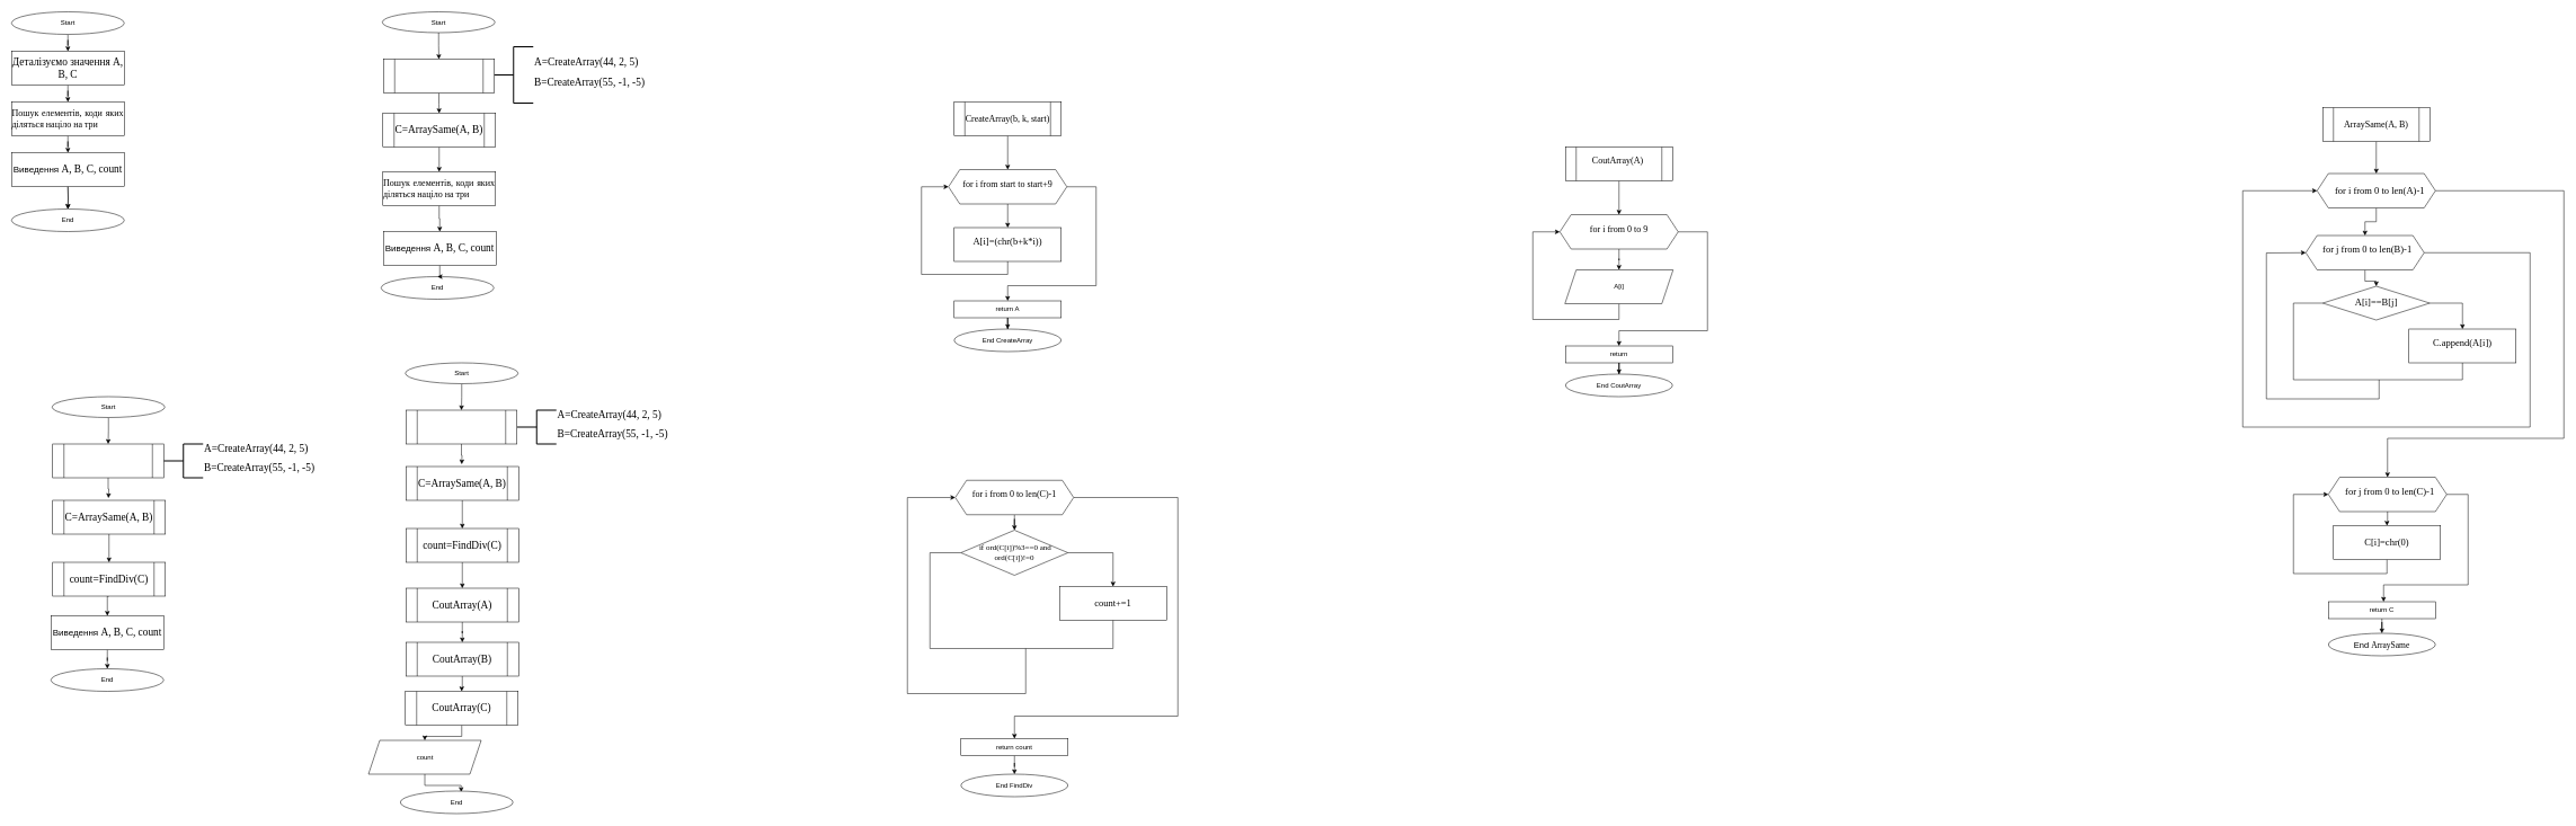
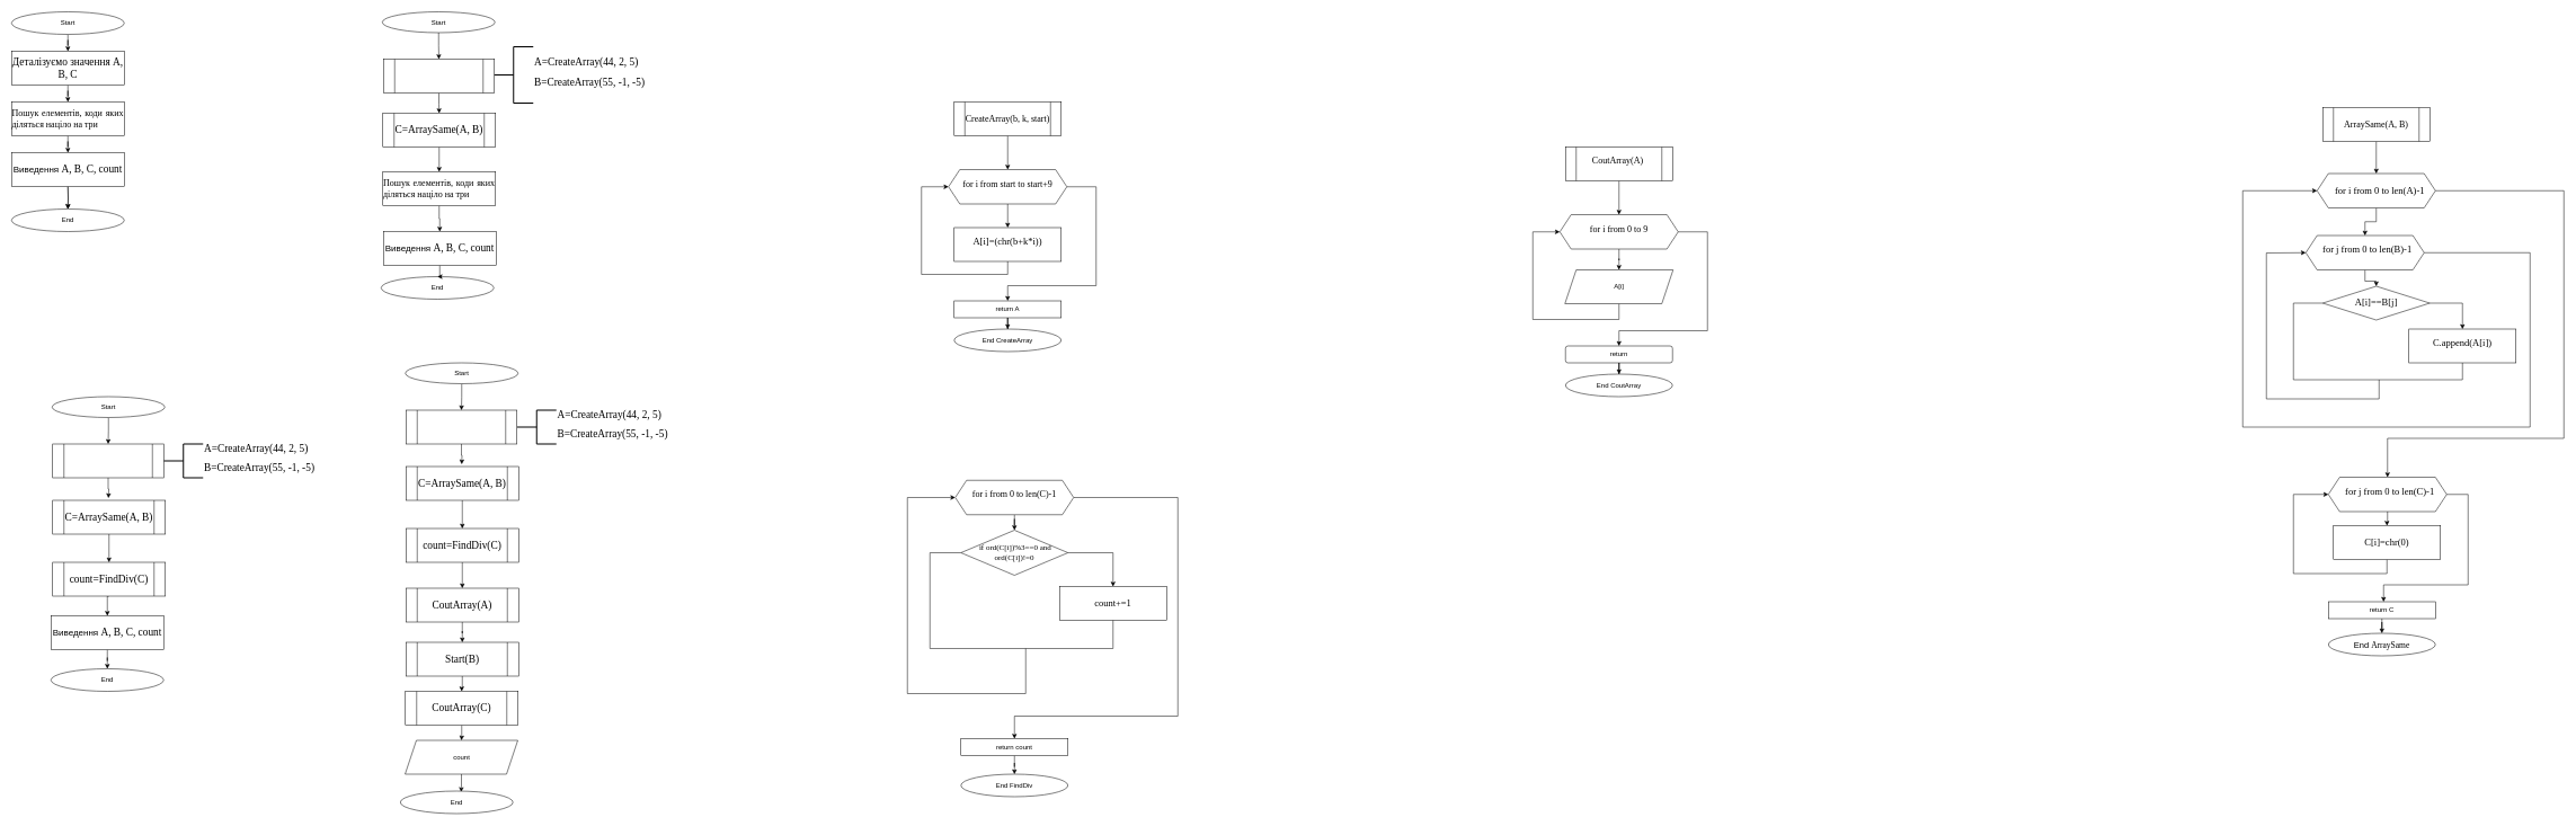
- <mxCell id="79" value="return" style="whiteSpace=wrap;html=1;" parent="1" vertex="1"><mxGeometry x="2778" y="613" width="190" height="30" as="geometry" /></mxCell>
+ <mxCell id="79" value="return" style="whiteSpace=wrap;html=1;rounded=1;" parent="1" vertex="1"><mxGeometry x="2778" y="613" width="190" height="30" as="geometry" /></mxCell>
- <mxCell id="104" value="&lt;span style=&quot;font-family: &amp;#34;times new roman&amp;#34; ; font-size: 18.667px&quot;&gt;CoutArray(B)&lt;/span&gt;" style="shape=process;whiteSpace=wrap;html=1;backgroundOutline=1;fontSize=16;" parent="1" vertex="1"><mxGeometry x="720" y="1139" width="200" height="60" as="geometry" /></mxCell>
+ <mxCell id="104" value="&lt;span style=&quot;font-family: &amp;#34;times new roman&amp;#34; ; font-size: 18.667px&quot;&gt;Start(B)&lt;/span&gt;" style="shape=process;whiteSpace=wrap;html=1;backgroundOutline=1;fontSize=16;" parent="1" vertex="1"><mxGeometry x="720" y="1139" width="200" height="60" as="geometry" /></mxCell>
- <mxCell id="90" value="count" style="shape=parallelogram;perimeter=parallelogramPerimeter;whiteSpace=wrap;html=1;fixedSize=1;" parent="1" vertex="1"><mxGeometry x="653.5" y="1313" width="200" height="60" as="geometry" /></mxCell>
+ <mxCell id="90" value="count" style="shape=parallelogram;perimeter=parallelogramPerimeter;whiteSpace=wrap;html=1;fixedSize=1;" parent="1" vertex="1"><mxGeometry x="718.5" y="1313" width="200" height="60" as="geometry" /></mxCell>
